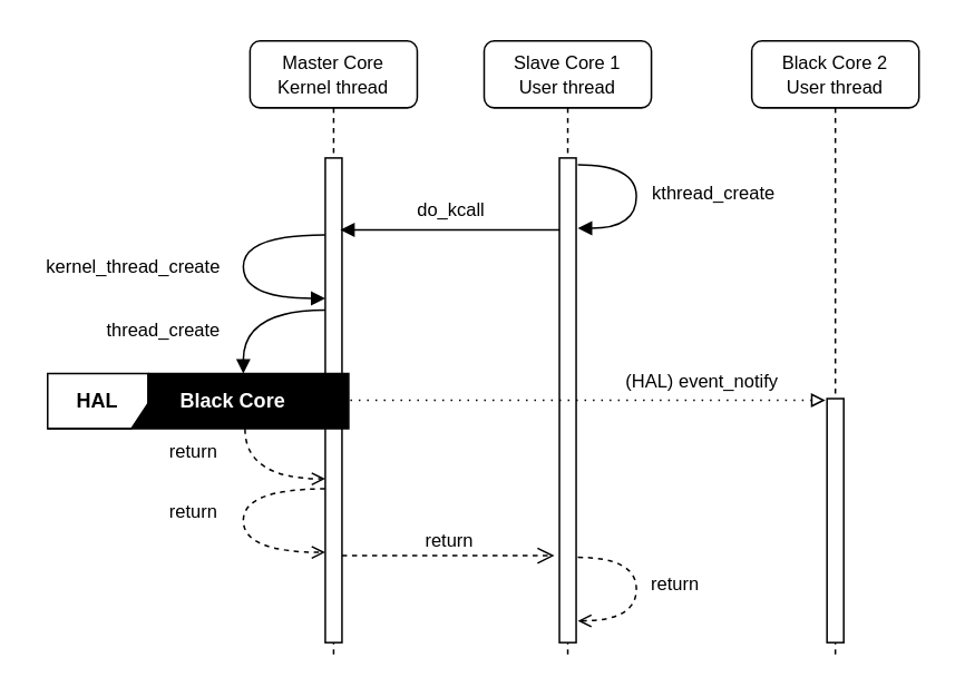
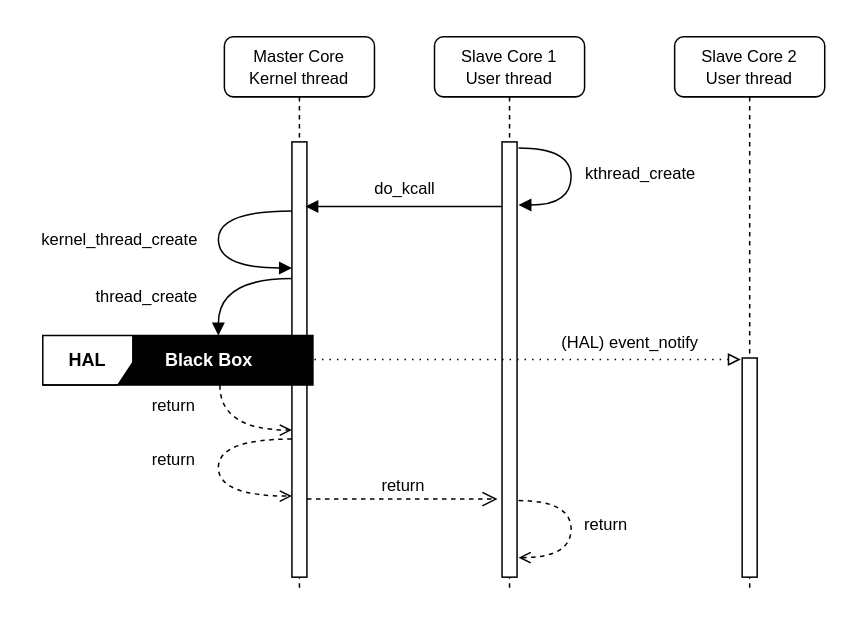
- <mxCell id="8" value="&lt;font face=&quot;Arial&quot; style=&quot;font-size: 11px&quot;&gt;Black Core 2&lt;br&gt;User thread&lt;/font&gt;" style="shape=umlLifeline;perimeter=lifelinePerimeter;whiteSpace=wrap;html=1;container=1;collapsible=0;recursiveResize=0;outlineConnect=0;rounded=1;shadow=0;comic=0;labelBackgroundColor=none;strokeColor=#000000;strokeWidth=1;fillColor=#FFFFFF;fontFamily=Verdana;fontSize=12;fontColor=#000000;align=center;" parent="2" vertex="1"><mxGeometry x="429" y="4" width="100" height="370" as="geometry" /></mxCell>
+ <mxCell id="8" value="&lt;font face=&quot;Arial&quot; style=&quot;font-size: 11px&quot;&gt;Slave Core 2&lt;br&gt;User thread&lt;/font&gt;" style="shape=umlLifeline;perimeter=lifelinePerimeter;whiteSpace=wrap;html=1;container=1;collapsible=0;recursiveResize=0;outlineConnect=0;rounded=1;shadow=0;comic=0;labelBackgroundColor=none;strokeColor=#000000;strokeWidth=1;fillColor=#FFFFFF;fontFamily=Verdana;fontSize=12;fontColor=#000000;align=center;" parent="2" vertex="1"><mxGeometry x="429" y="4" width="100" height="370" as="geometry" /></mxCell>
- <mxCell id="21" value="&lt;font color=&quot;#ffffff&quot; face=&quot;Arial&quot;&gt;Black Core&lt;/font&gt;" style="text;html=1;strokeColor=none;fillColor=none;align=center;verticalAlign=middle;whiteSpace=wrap;rounded=0;fontStyle=1" vertex="1" parent="2"><mxGeometry x="79" y="209.5" width="80" height="20" as="geometry" /></mxCell>
+ <mxCell id="21" value="&lt;font color=&quot;#ffffff&quot; face=&quot;Arial&quot;&gt;Black Box&lt;/font&gt;" style="text;html=1;strokeColor=none;fillColor=none;align=center;verticalAlign=middle;whiteSpace=wrap;rounded=0;fontStyle=1" vertex="1" parent="2"><mxGeometry x="79" y="209.5" width="80" height="20" as="geometry" /></mxCell>
